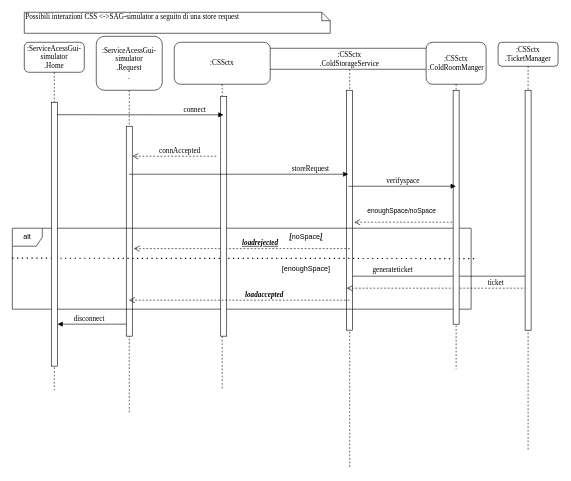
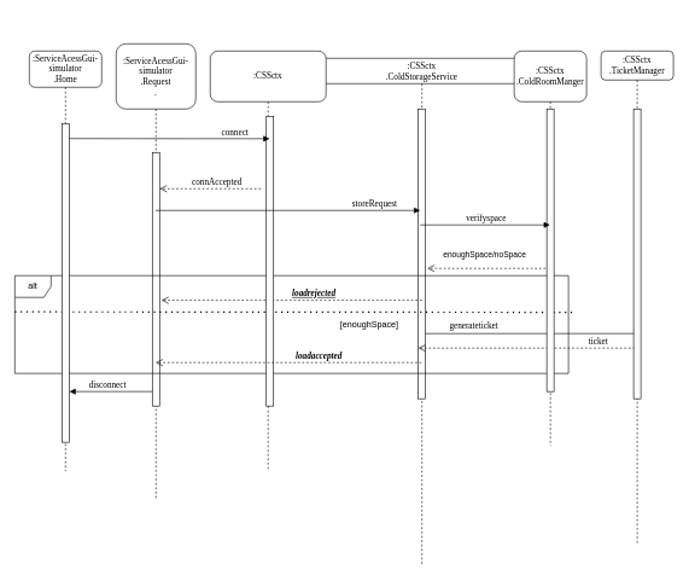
- <mxCell id="18" value="Possibili interazioni CSS &amp;lt;-&amp;gt;SAG-simulator a seguito di una store request" style="shape=note;whiteSpace=wrap;html=1;size=14;verticalAlign=top;align=left;spacingTop=-6;rounded=0;shadow=0;comic=0;labelBackgroundColor=none;strokeWidth=1;fontFamily=Verdana;fontSize=12" parent="1" vertex="1"><mxGeometry x="40" y="20" width="510" height="35" as="geometry" /></mxCell>
- <mxCell id="15" value="&lt;b style=&quot;border-color: var(--border-color); font-family: Verdana; text-decoration-line: underline; font-style: italic;&quot;&gt;[&lt;/b&gt;noSpace&lt;b style=&quot;border-color: var(--border-color); font-family: Verdana; text-decoration-line: underline; font-style: italic;&quot;&gt;]&lt;/b&gt;" style="text;html=1;strokeColor=none;fillColor=none;align=center;verticalAlign=middle;whiteSpace=wrap;rounded=0;" vertex="1" parent="9"><mxGeometry x="460" width="60" height="30" as="geometry" /></mxCell>
